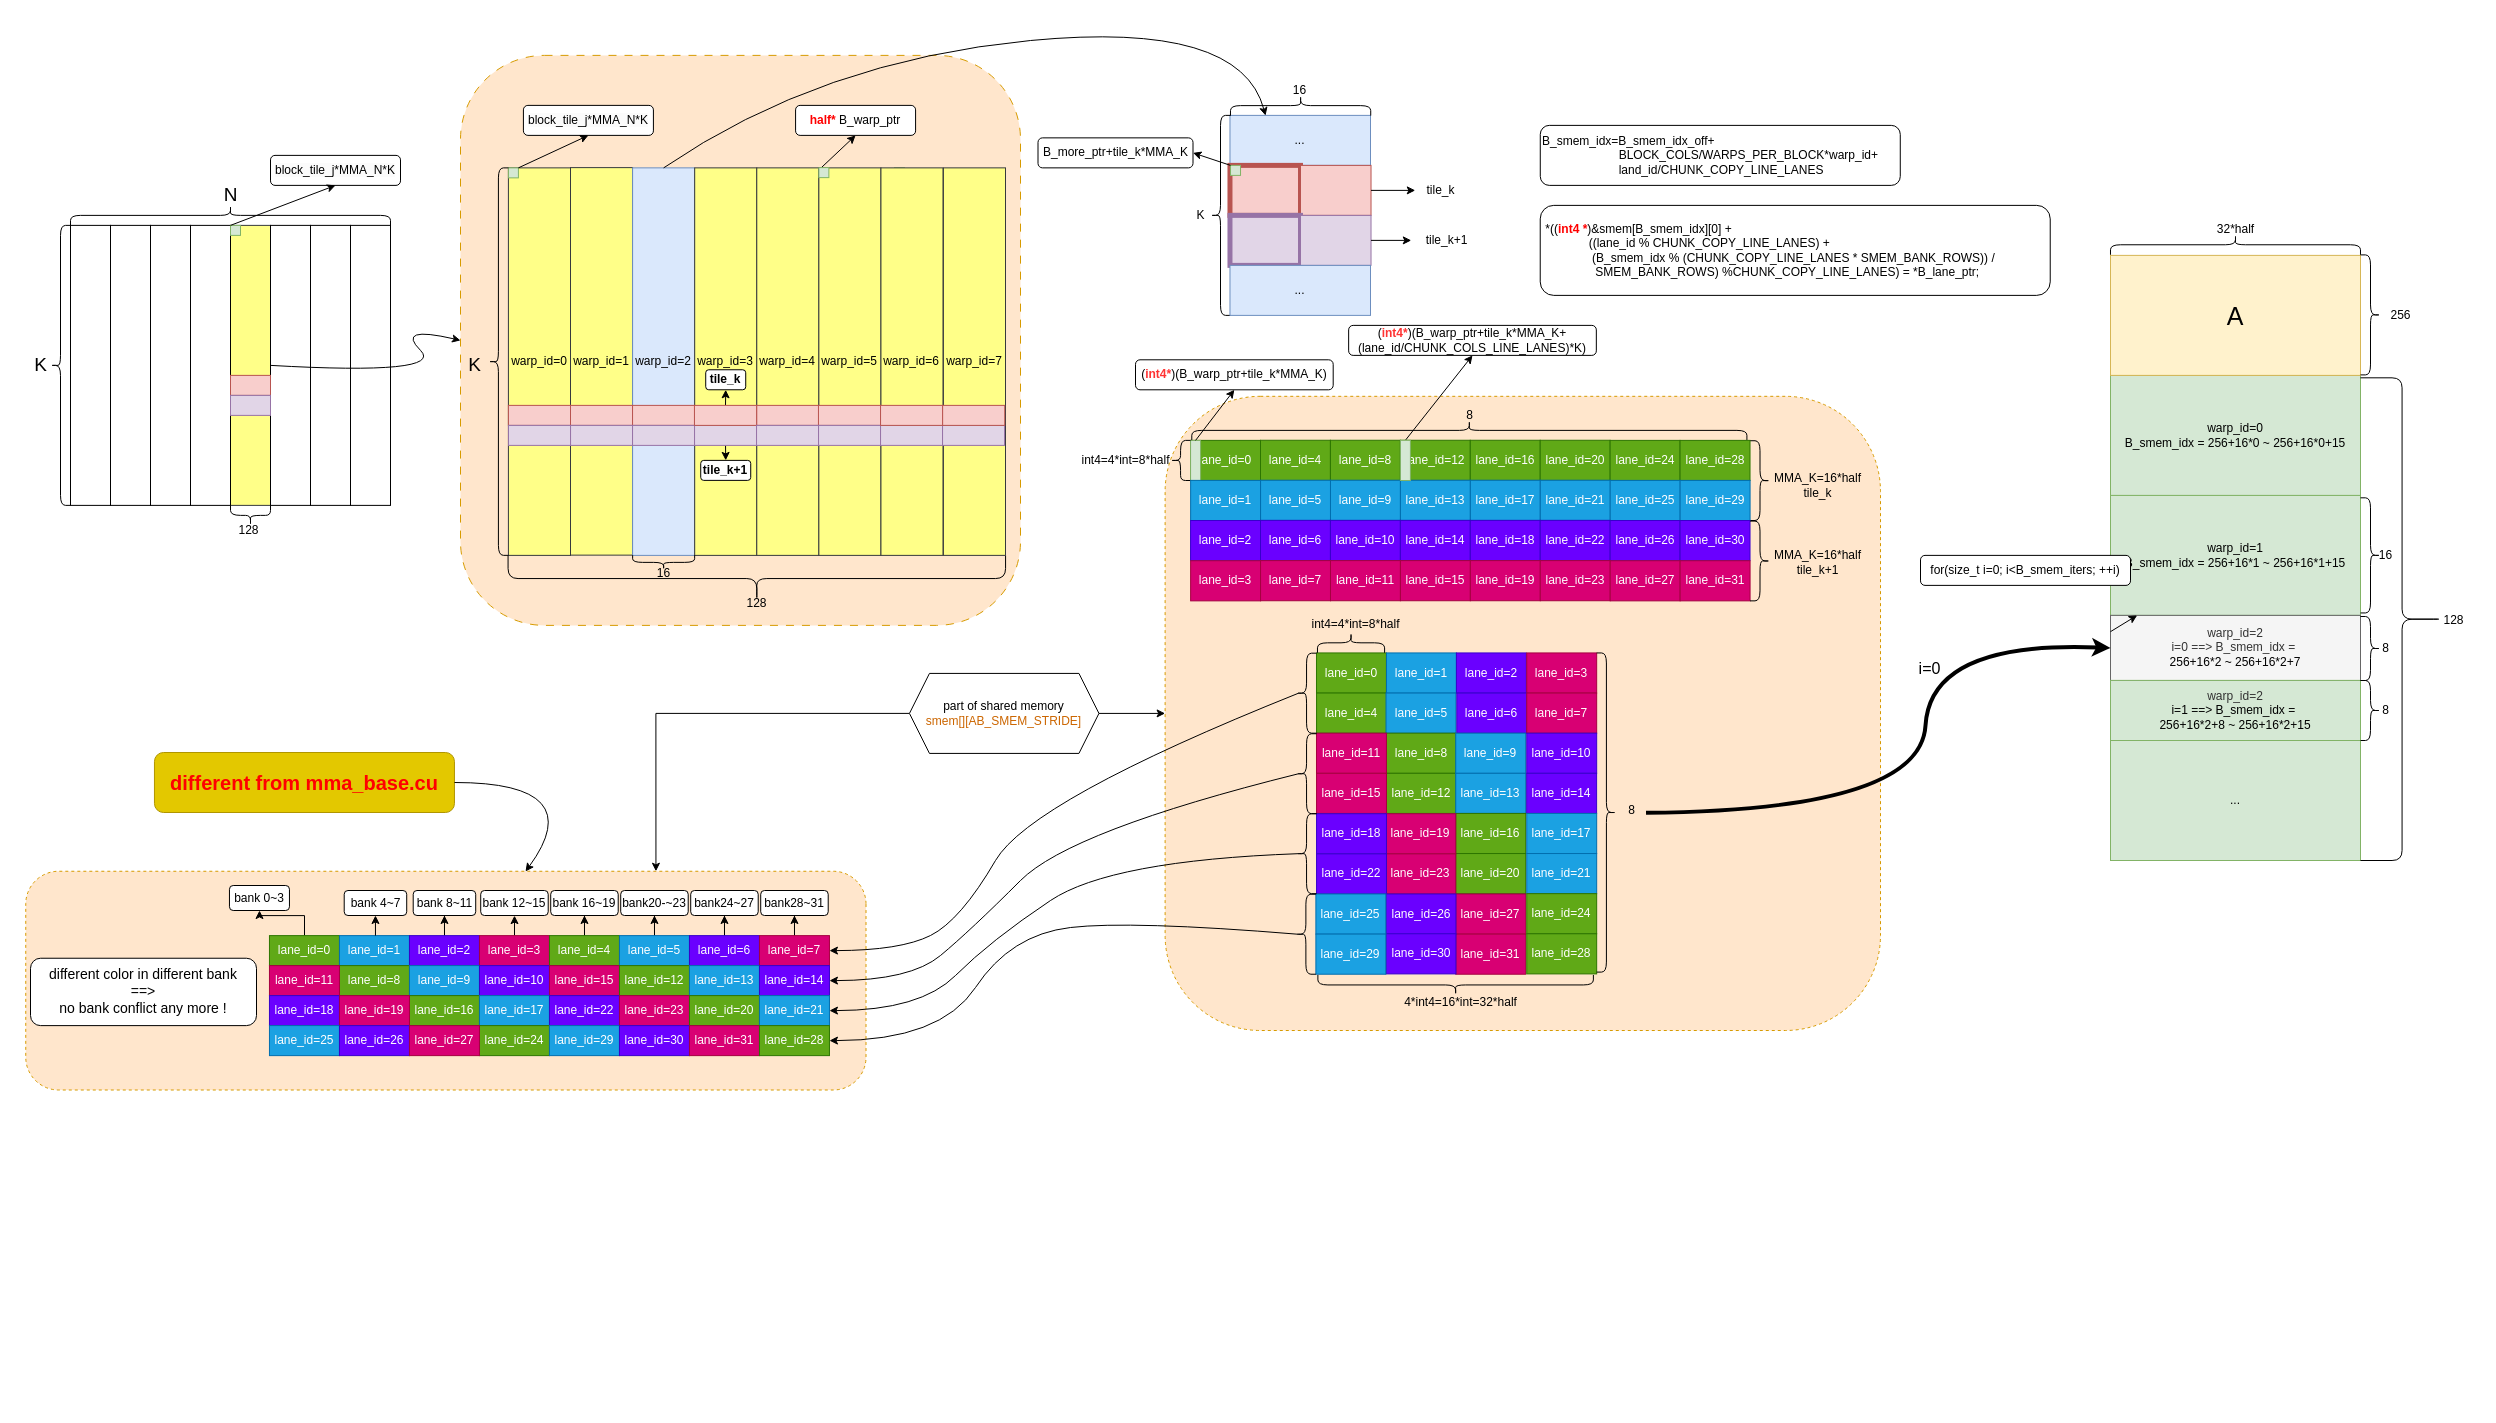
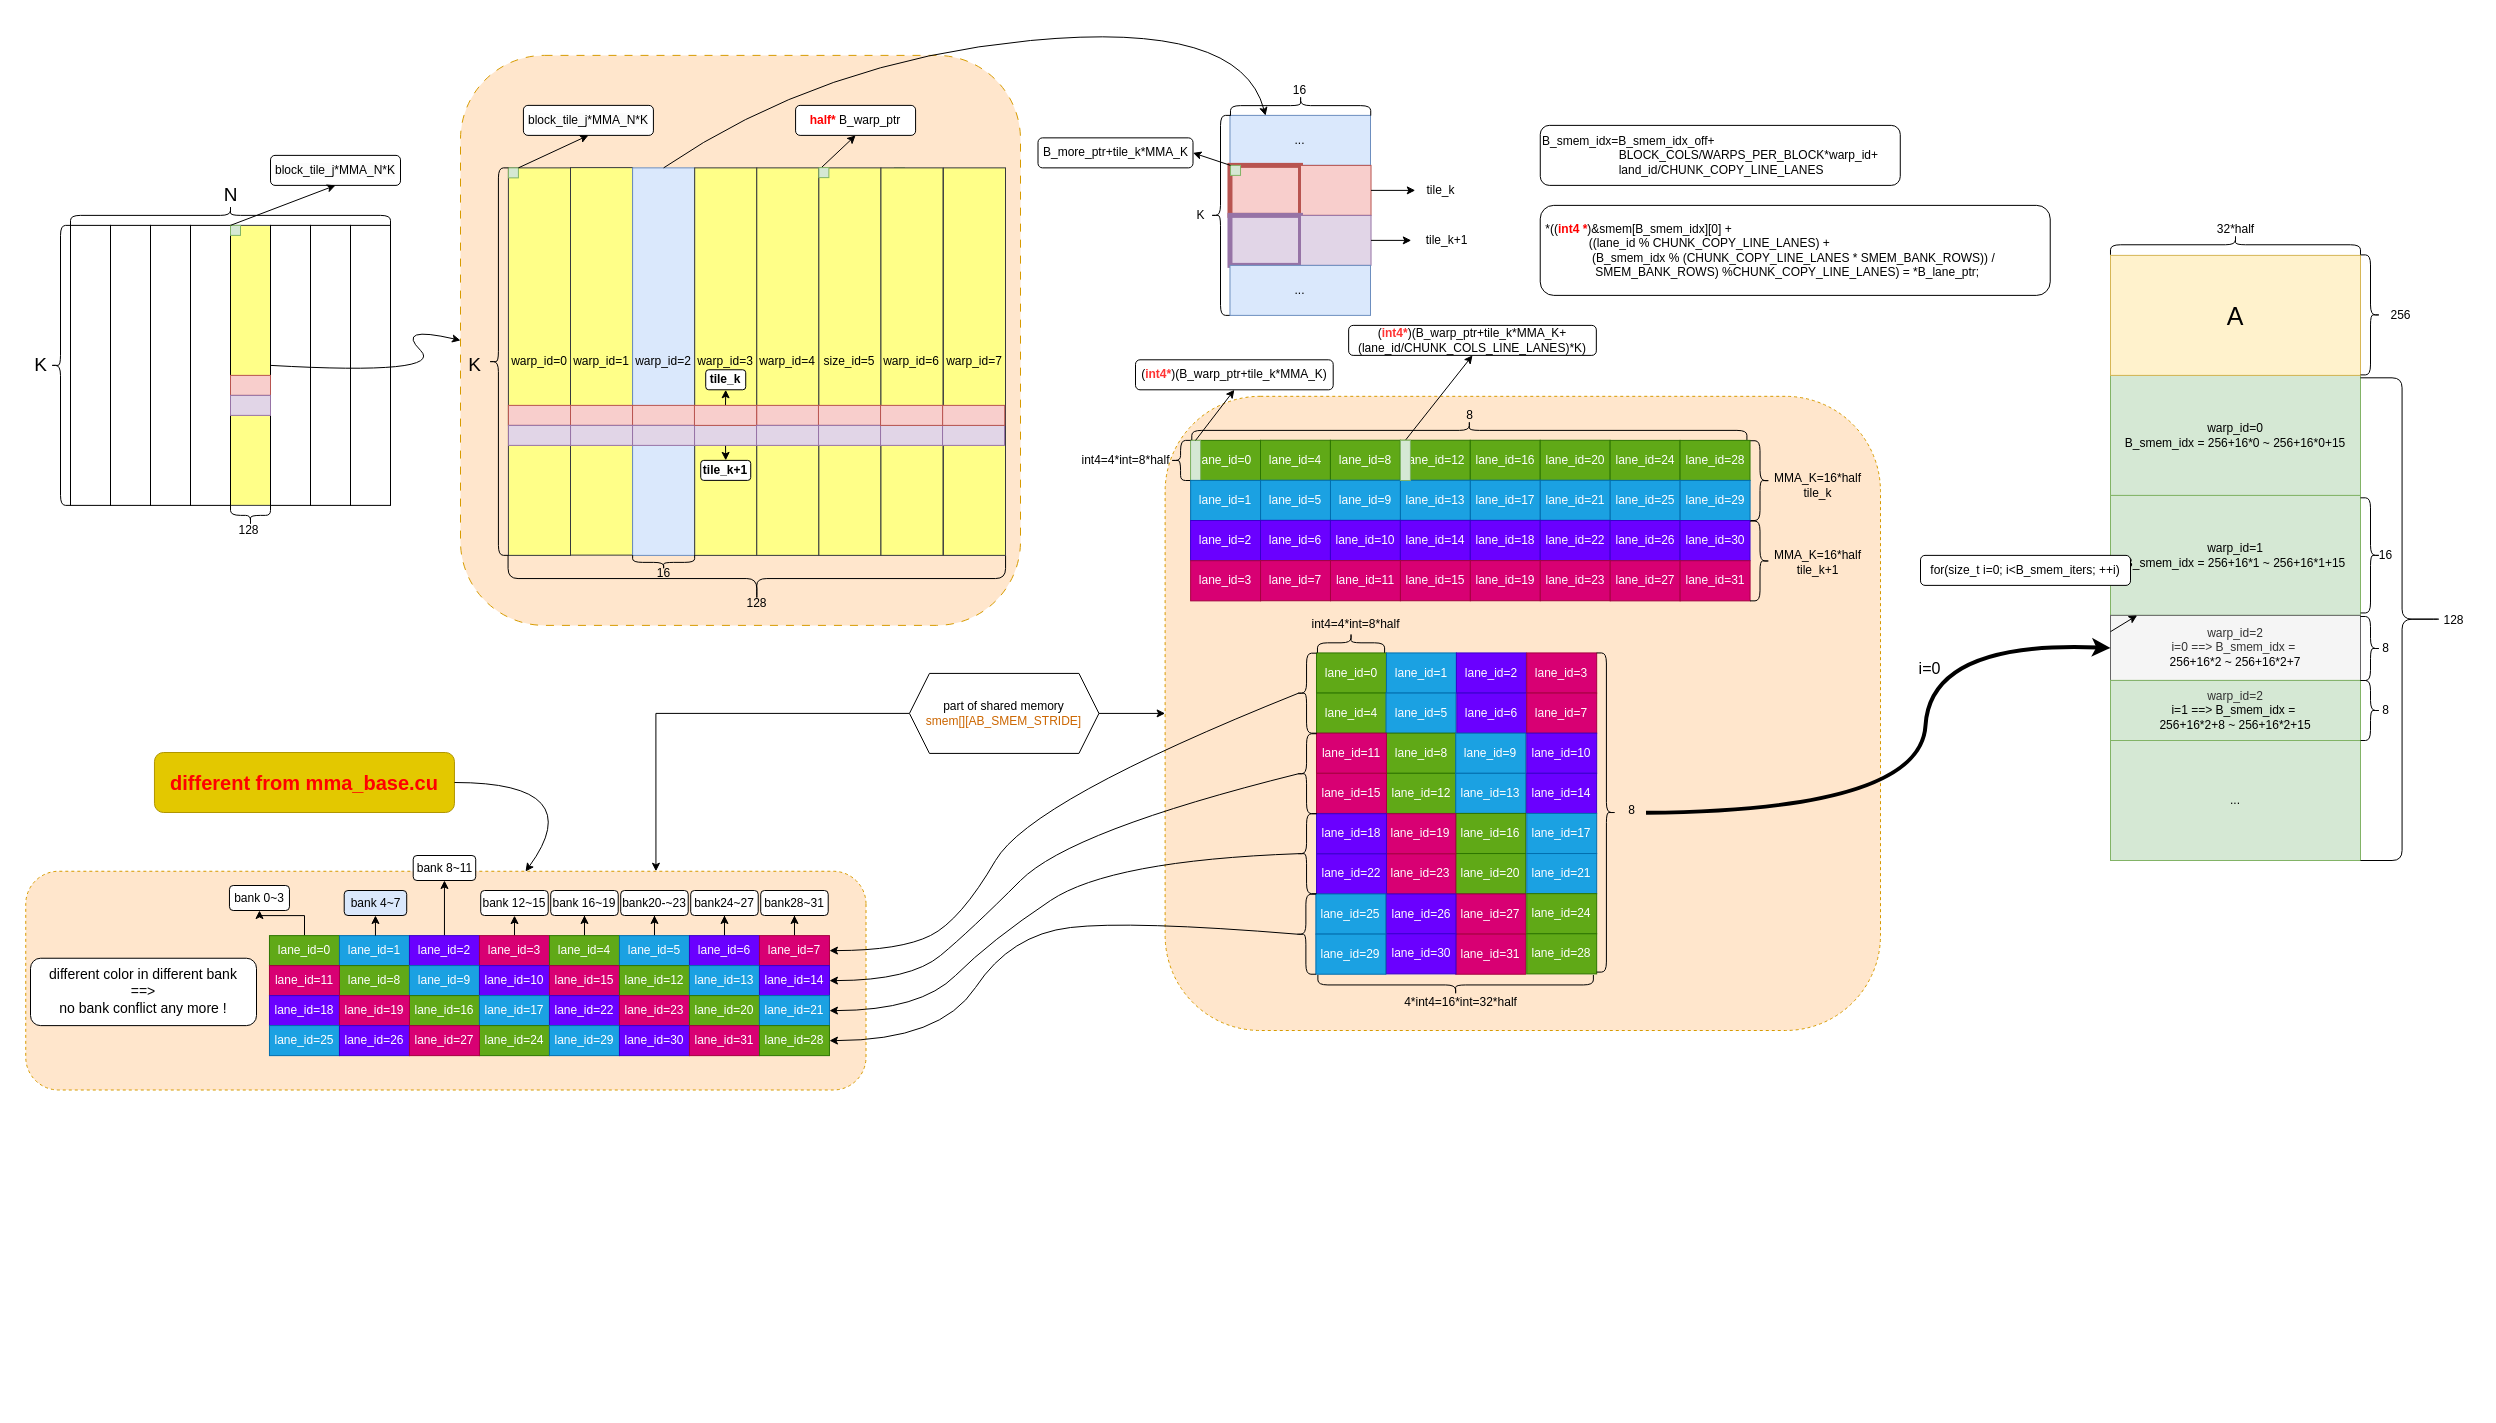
- <mxCell id="43" value="warp_id=5" style="rounded=0;whiteSpace=wrap;html=1;fillColor=#ffff88;strokeColor=#36393d;" parent="1" vertex="1"><mxGeometry x="818.36" y="167.37" width="62.09" height="387.51" as="geometry" /></mxCell>
+ <mxCell id="43" value="size_id=5" style="rounded=0;whiteSpace=wrap;html=1;fillColor=#ffff88;strokeColor=#36393d;" parent="1" vertex="1"><mxGeometry x="818.36" y="167.37" width="62.09" height="387.51" as="geometry" /></mxCell>
- <mxCell id="240" value="bank 4~7" style="rounded=1;whiteSpace=wrap;html=1;" parent="1" vertex="1"><mxGeometry x="343.71" y="890" width="62.5" height="25" as="geometry" /></mxCell>
+ <mxCell id="240" value="bank 4~7" style="rounded=1;whiteSpace=wrap;html=1;fillColor=#dae8fc;" parent="1" vertex="1"><mxGeometry x="343.71" y="890" width="62.5" height="25" as="geometry" /></mxCell>
- <mxCell id="243" value="bank 8~11" style="rounded=1;whiteSpace=wrap;html=1;" parent="1" vertex="1"><mxGeometry x="412.71" y="890" width="62.5" height="25" as="geometry" /></mxCell>
+ <mxCell id="243" value="bank 8~11" style="rounded=1;whiteSpace=wrap;html=1;" parent="1" vertex="1"><mxGeometry x="412.71" y="855" width="62.5" height="25" as="geometry" /></mxCell>
